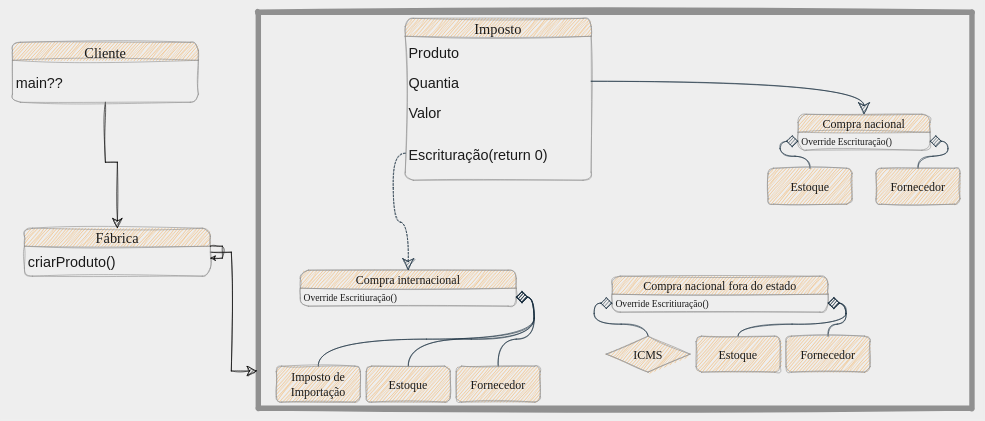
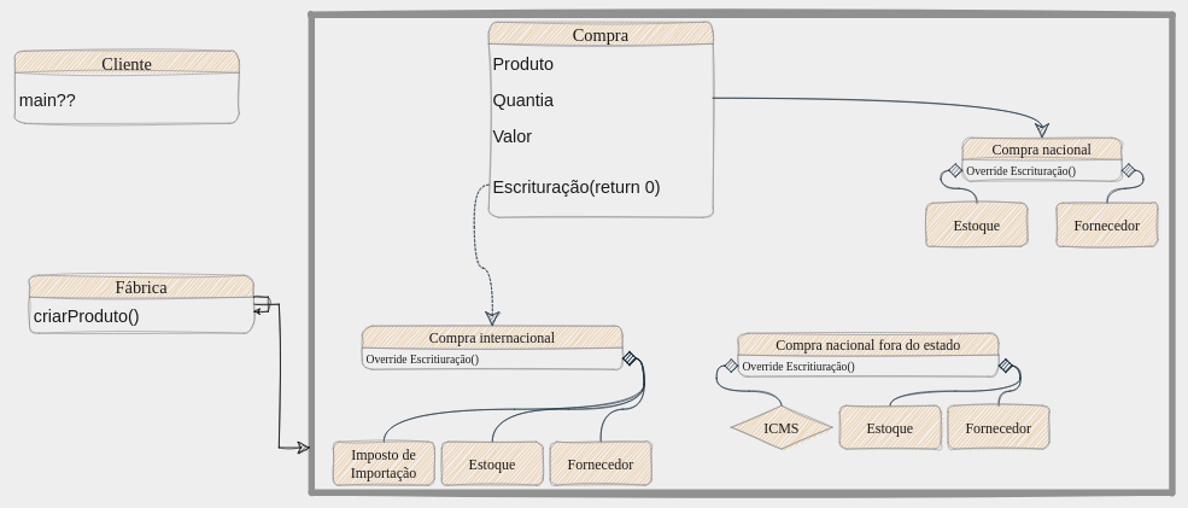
- <mxCell id="24" value="Imposto" style="swimlane;fontStyle=0;childLayout=stackLayout;horizontal=1;startSize=30;horizontalStack=0;resizeParent=1;resizeParentMax=0;resizeLast=0;collapsible=1;marginBottom=0;rounded=1;hachureGap=4;jiggle=2;fontFamily=Architects Daughter;fontSource=https%3A%2F%2Ffonts.googleapis.com%2Fcss%3Ffamily%3DArchitects%2BDaughter;fontSize=24;fillColor=#F5AB50;strokeColor=#909090;fontColor=#1A1A1A;sketch=1;" parent="1" vertex="1"><mxGeometry x="675" y="30" width="310" height="270" as="geometry" /></mxCell>
+ <mxCell id="24" value="Compra" style="swimlane;fontStyle=0;childLayout=stackLayout;horizontal=1;startSize=30;horizontalStack=0;resizeParent=1;resizeParentMax=0;resizeLast=0;collapsible=1;marginBottom=0;rounded=1;hachureGap=4;jiggle=2;fontFamily=Architects Daughter;fontSource=https%3A%2F%2Ffonts.googleapis.com%2Fcss%3Ffamily%3DArchitects%2BDaughter;fontSize=24;fillColor=#F5AB50;strokeColor=#909090;fontColor=#1A1A1A;sketch=1;" parent="1" vertex="1"><mxGeometry x="675" y="30" width="310" height="270" as="geometry" /></mxCell>
- <mxCell id="35" style="edgeStyle=orthogonalEdgeStyle;rounded=0;sketch=1;hachureGap=4;jiggle=2;orthogonalLoop=1;jettySize=auto;html=1;entryX=0.5;entryY=0;entryDx=0;entryDy=0;fontFamily=Architects Daughter;fontSource=https%3A%2F%2Ffonts.googleapis.com%2Fcss%3Ffamily%3DArchitects%2BDaughter;fontSize=16;endSize=14;strokeColor=#000000;" edge="1" parent="1" source="36" target="33"><mxGeometry relative="1" as="geometry" /></mxCell>
